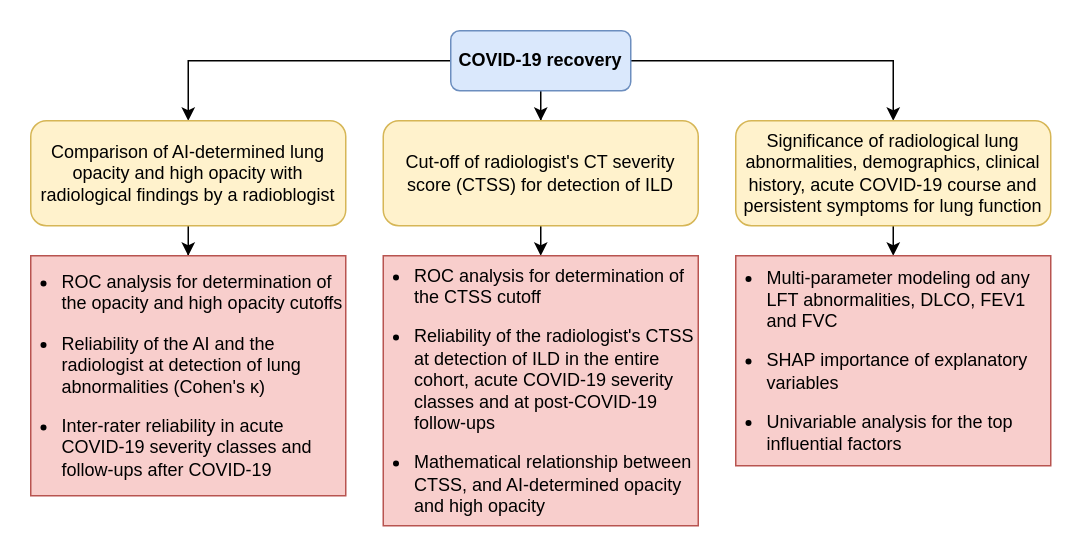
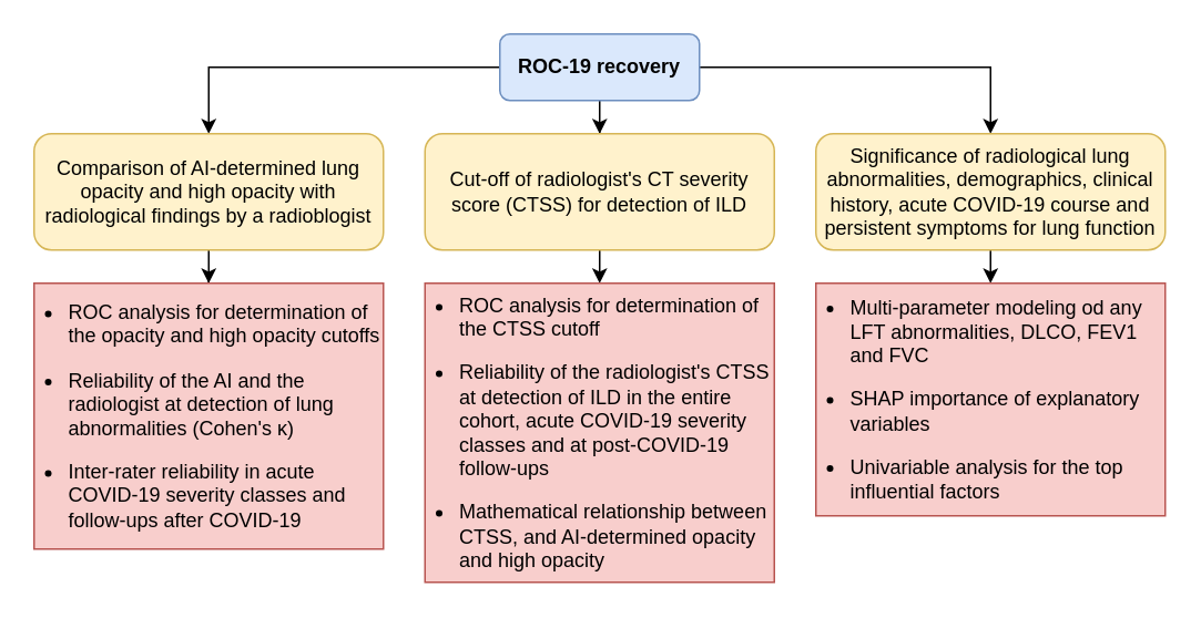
- <mxCell id="5" value="&lt;b&gt;COVID-19 recovery&lt;/b&gt;" style="rounded=1;whiteSpace=wrap;html=1;fillColor=#dae8fc;strokeColor=#6c8ebf;" parent="1" vertex="1"><mxGeometry x="300" y="20" width="120" height="40" as="geometry" /></mxCell>
+ <mxCell id="5" value="&lt;b&gt;ROC-19 recovery&lt;/b&gt;" style="rounded=1;whiteSpace=wrap;html=1;fillColor=#dae8fc;strokeColor=#6c8ebf;" parent="1" vertex="1"><mxGeometry x="300" y="20" width="120" height="40" as="geometry" /></mxCell>
